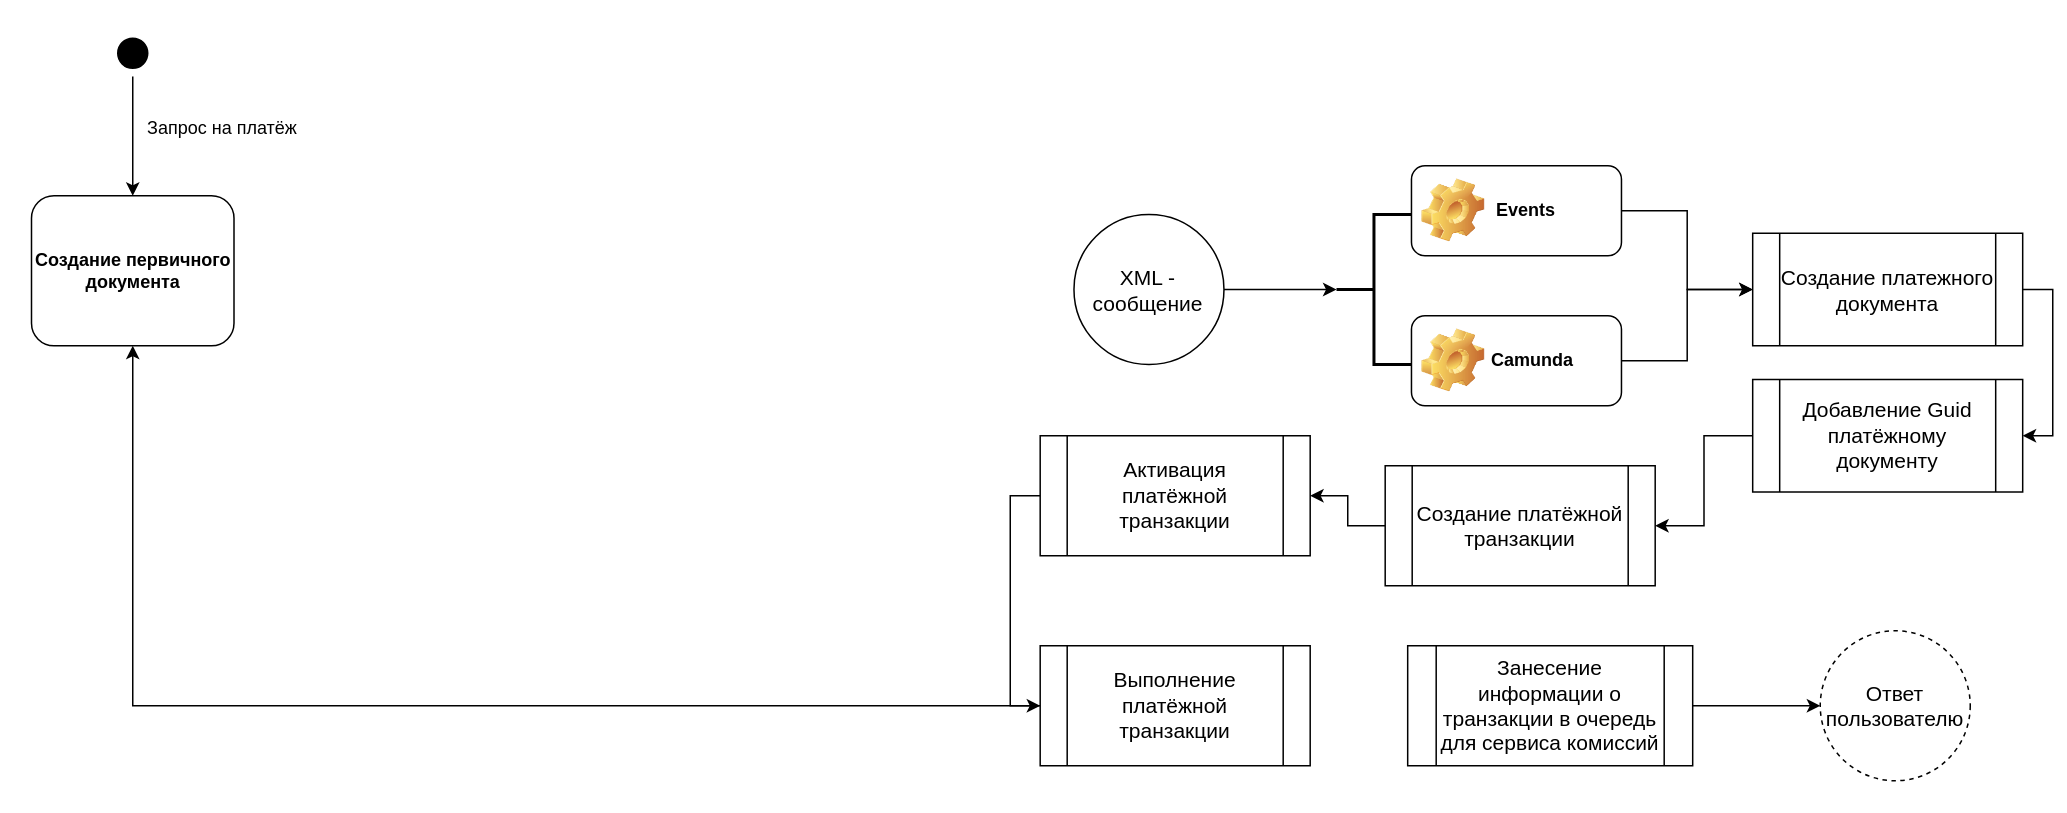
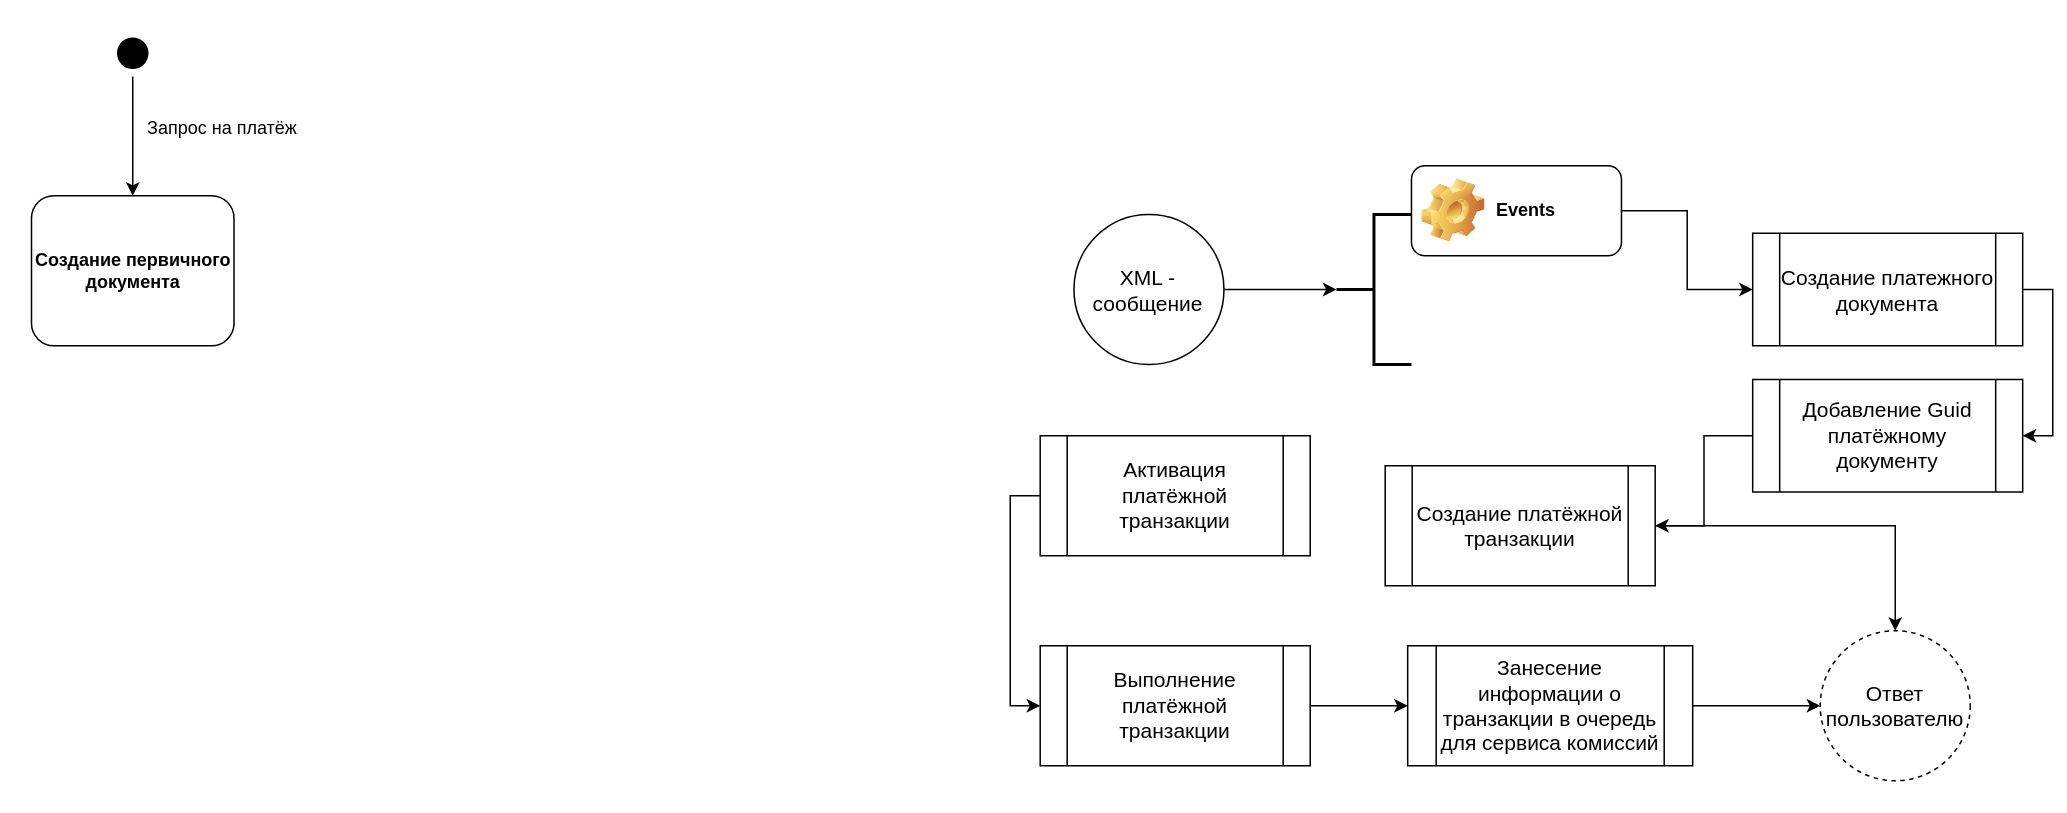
- <mxCell id="20" style="edgeStyle=orthogonalEdgeStyle;rounded=0;orthogonalLoop=1;jettySize=auto;html=1;entryX=0;entryY=0.5;entryDx=0;entryDy=0;" parent="1" source="21" target="5" edge="1"><mxGeometry relative="1" as="geometry" /></mxCell>
- <mxCell id="21" value="Camunda" style="label;whiteSpace=wrap;html=1;image=img/clipart/Gear_128x128.png" parent="1" vertex="1"><mxGeometry x="940.48" y="210" width="140" height="60" as="geometry" /></mxCell>
- <mxCell id="8" value="" style="edgeStyle=orthogonalEdgeStyle;rounded=0;orthogonalLoop=1;jettySize=auto;html=1;" parent="1" source="9" target="11" edge="1"><mxGeometry relative="1" as="geometry" /></mxCell>
+ <mxCell id="8" value="" style="edgeStyle=orthogonalEdgeStyle;rounded=0;orthogonalLoop=1;jettySize=auto;html=1;" parent="1" source="9" target="16" edge="1"><mxGeometry relative="1" as="geometry" /></mxCell>
- <mxCell id="12" value="" style="edgeStyle=orthogonalEdgeStyle;rounded=0;orthogonalLoop=1;jettySize=auto;html=1;" parent="1" source="13" target="24" edge="1"><mxGeometry relative="1" as="geometry" /></mxCell>
+ <mxCell id="12" value="" style="edgeStyle=orthogonalEdgeStyle;rounded=0;orthogonalLoop=1;jettySize=auto;html=1;" parent="1" source="13" target="15" edge="1"><mxGeometry relative="1" as="geometry" /></mxCell>
